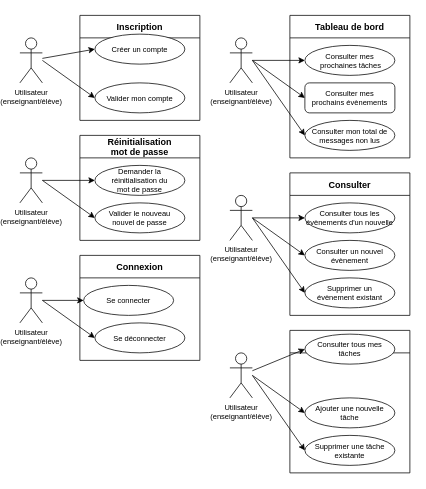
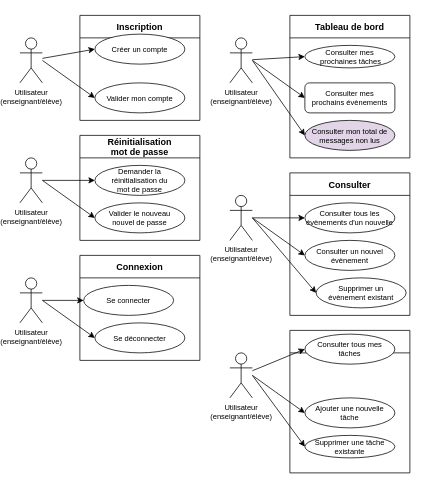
- <mxCell id="21" value="Consulter mes&lt;br&gt;&amp;nbsp;prochaines tâches" style="ellipse;whiteSpace=wrap;html=1;fontSize=10;" vertex="1" parent="20"><mxGeometry x="20" y="40" width="120" height="40" as="geometry" /></mxCell>
+ <mxCell id="21" value="Consulter mes&lt;br&gt;&amp;nbsp;prochaines tâches" style="ellipse;whiteSpace=wrap;html=1;fontSize=10;" vertex="1" parent="20"><mxGeometry x="20" y="40" width="120" height="30" as="geometry" /></mxCell>
- <mxCell id="23" value="Consulter mon total de messages non lus" style="ellipse;whiteSpace=wrap;html=1;fontSize=10;" vertex="1" parent="20"><mxGeometry x="20" y="140" width="120" height="40" as="geometry" /></mxCell>
+ <mxCell id="23" value="Consulter mon total de messages non lus" style="ellipse;whiteSpace=wrap;html=1;fontSize=10;fillColor=#e1d5e7;" vertex="1" parent="20"><mxGeometry x="20" y="140" width="120" height="40" as="geometry" /></mxCell>
- <mxCell id="31" value="Supprimer un &lt;br&gt;évènement existant" style="ellipse;whiteSpace=wrap;html=1;fontSize=10;" vertex="1" parent="28"><mxGeometry x="20" y="140" width="120" height="40" as="geometry" /></mxCell>
+ <mxCell id="31" value="Supprimer un &lt;br&gt;évènement existant" style="ellipse;whiteSpace=wrap;html=1;fontSize=10;" vertex="1" parent="28"><mxGeometry x="35" y="140" width="120" height="40" as="geometry" /></mxCell>
- <mxCell id="39" value="Supprimer une tâche existante" style="ellipse;whiteSpace=wrap;html=1;fontSize=10;" vertex="1" parent="36"><mxGeometry x="20" y="140" width="120" height="40" as="geometry" /></mxCell>
+ <mxCell id="39" value="Supprimer une tâche existante" style="ellipse;whiteSpace=wrap;html=1;fontSize=10;" vertex="1" parent="36"><mxGeometry x="20" y="140" width="120" height="30" as="geometry" /></mxCell>
